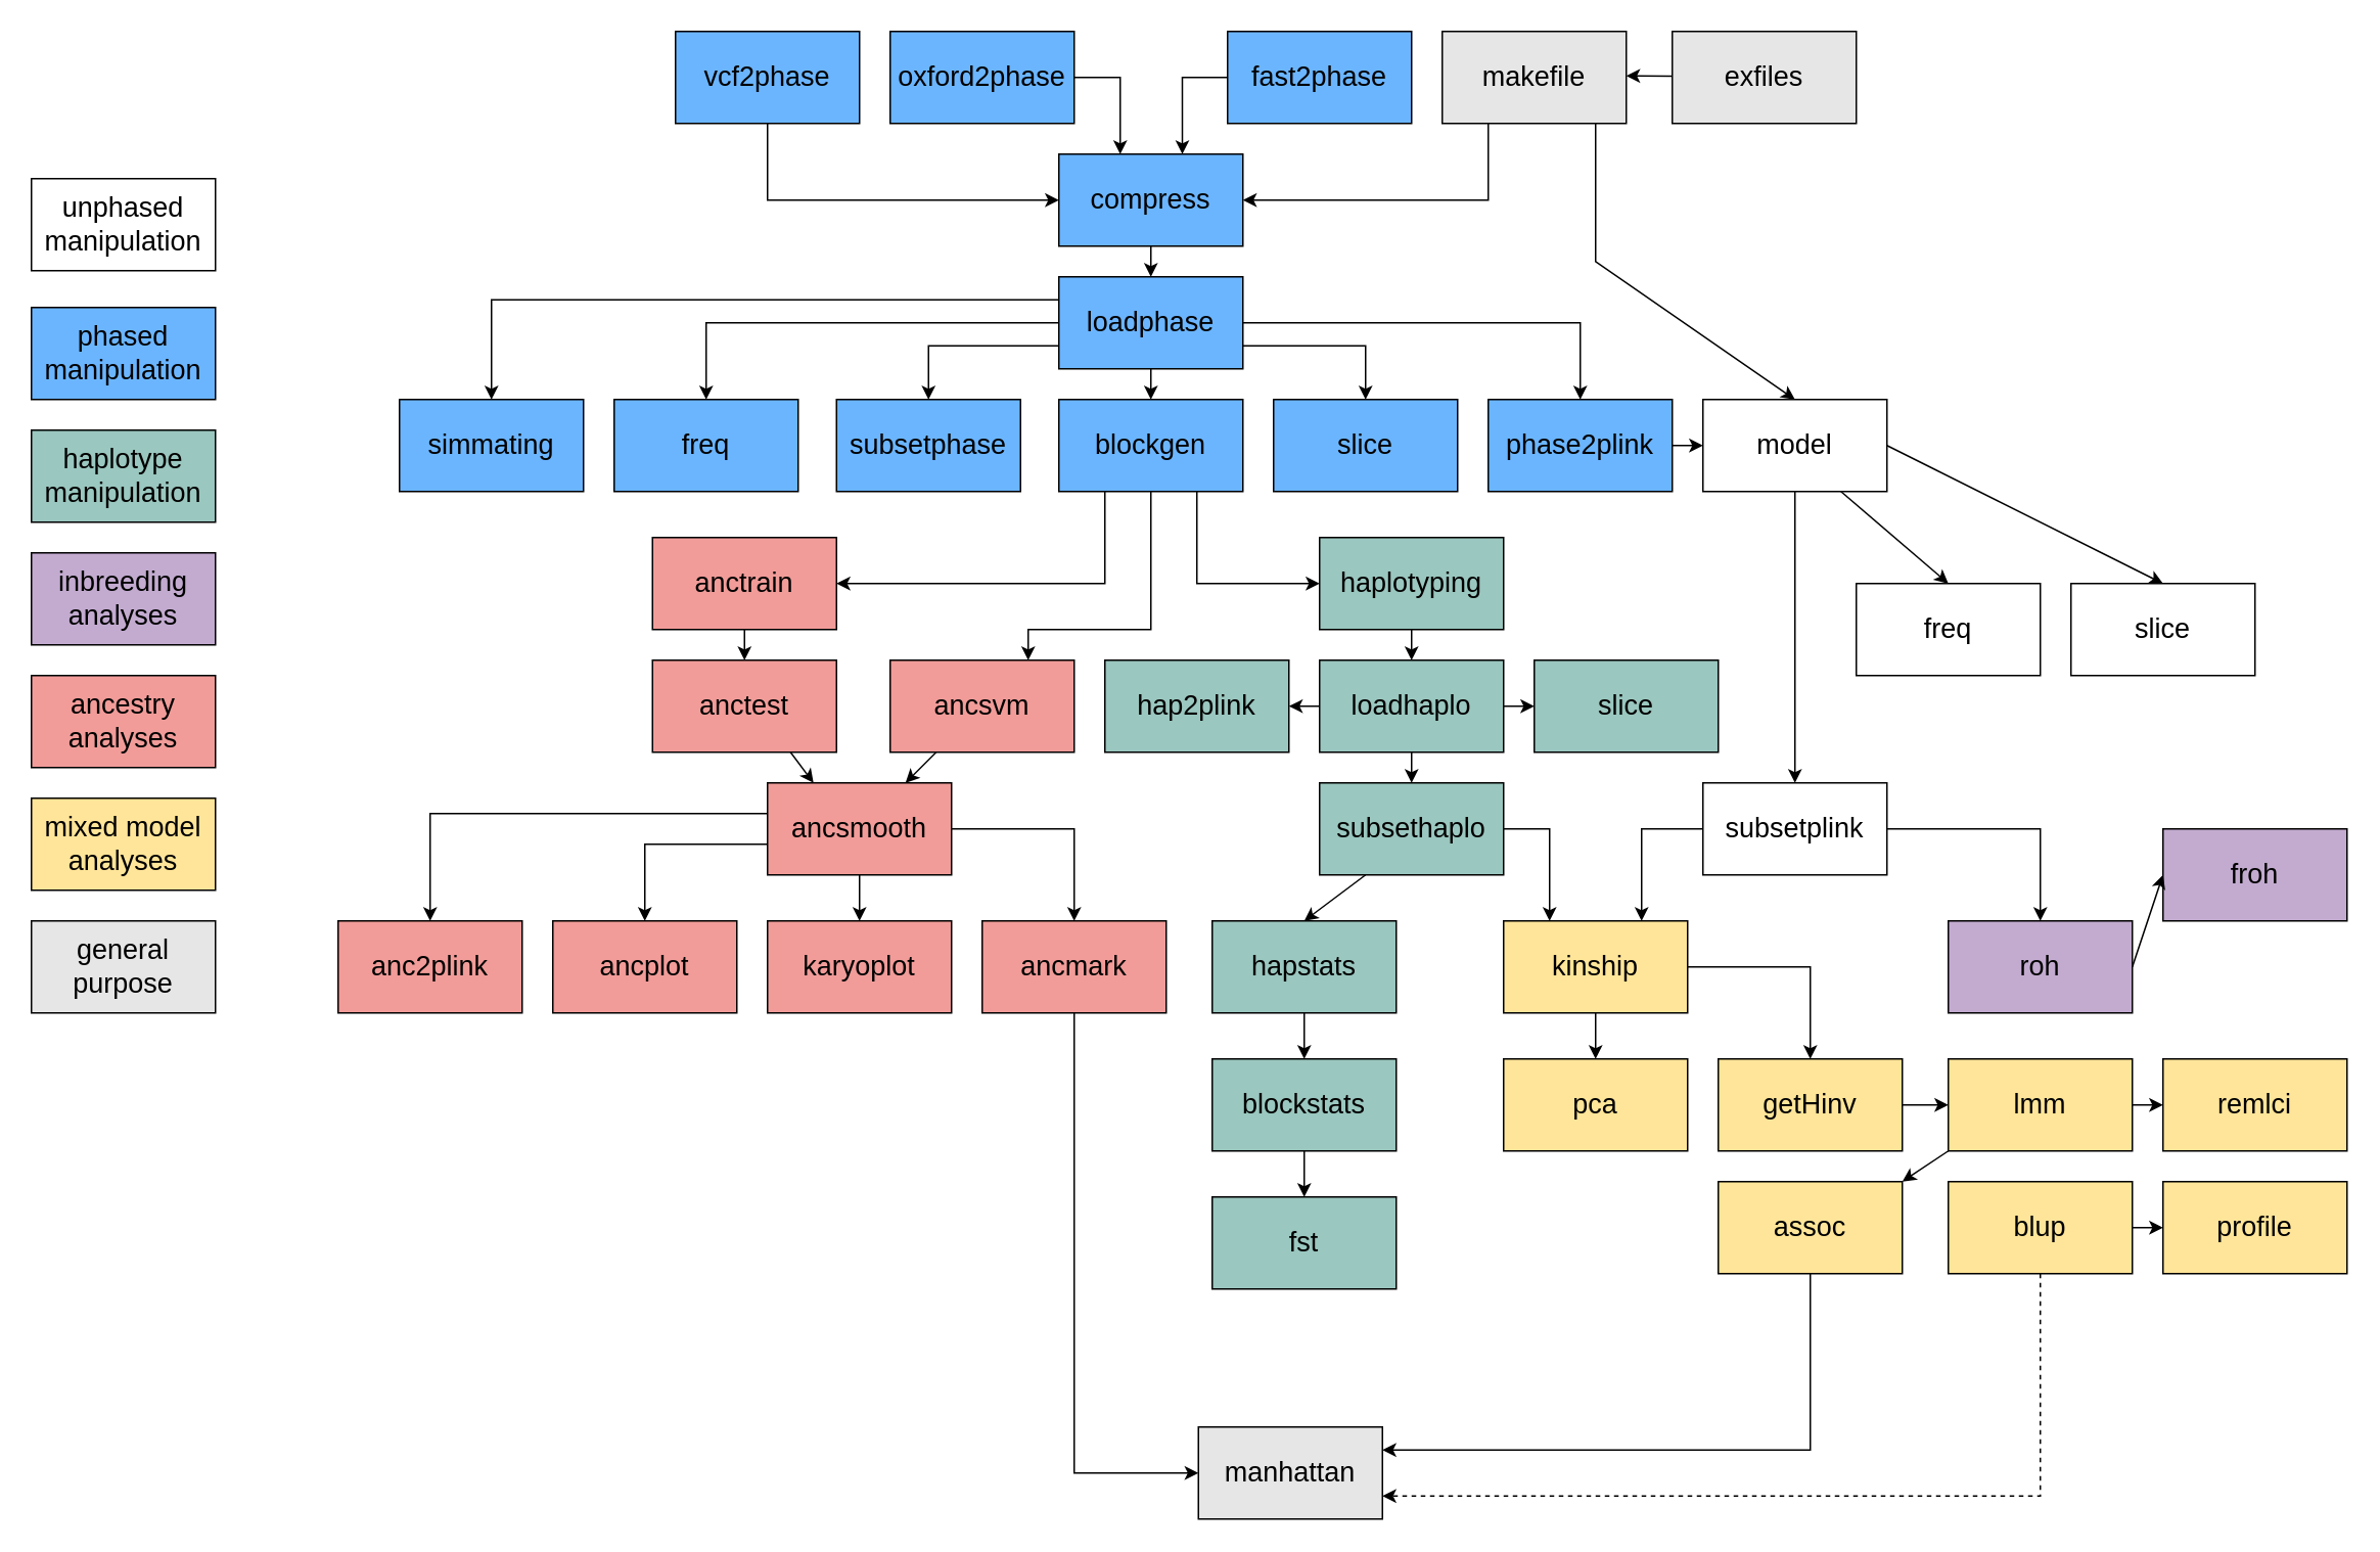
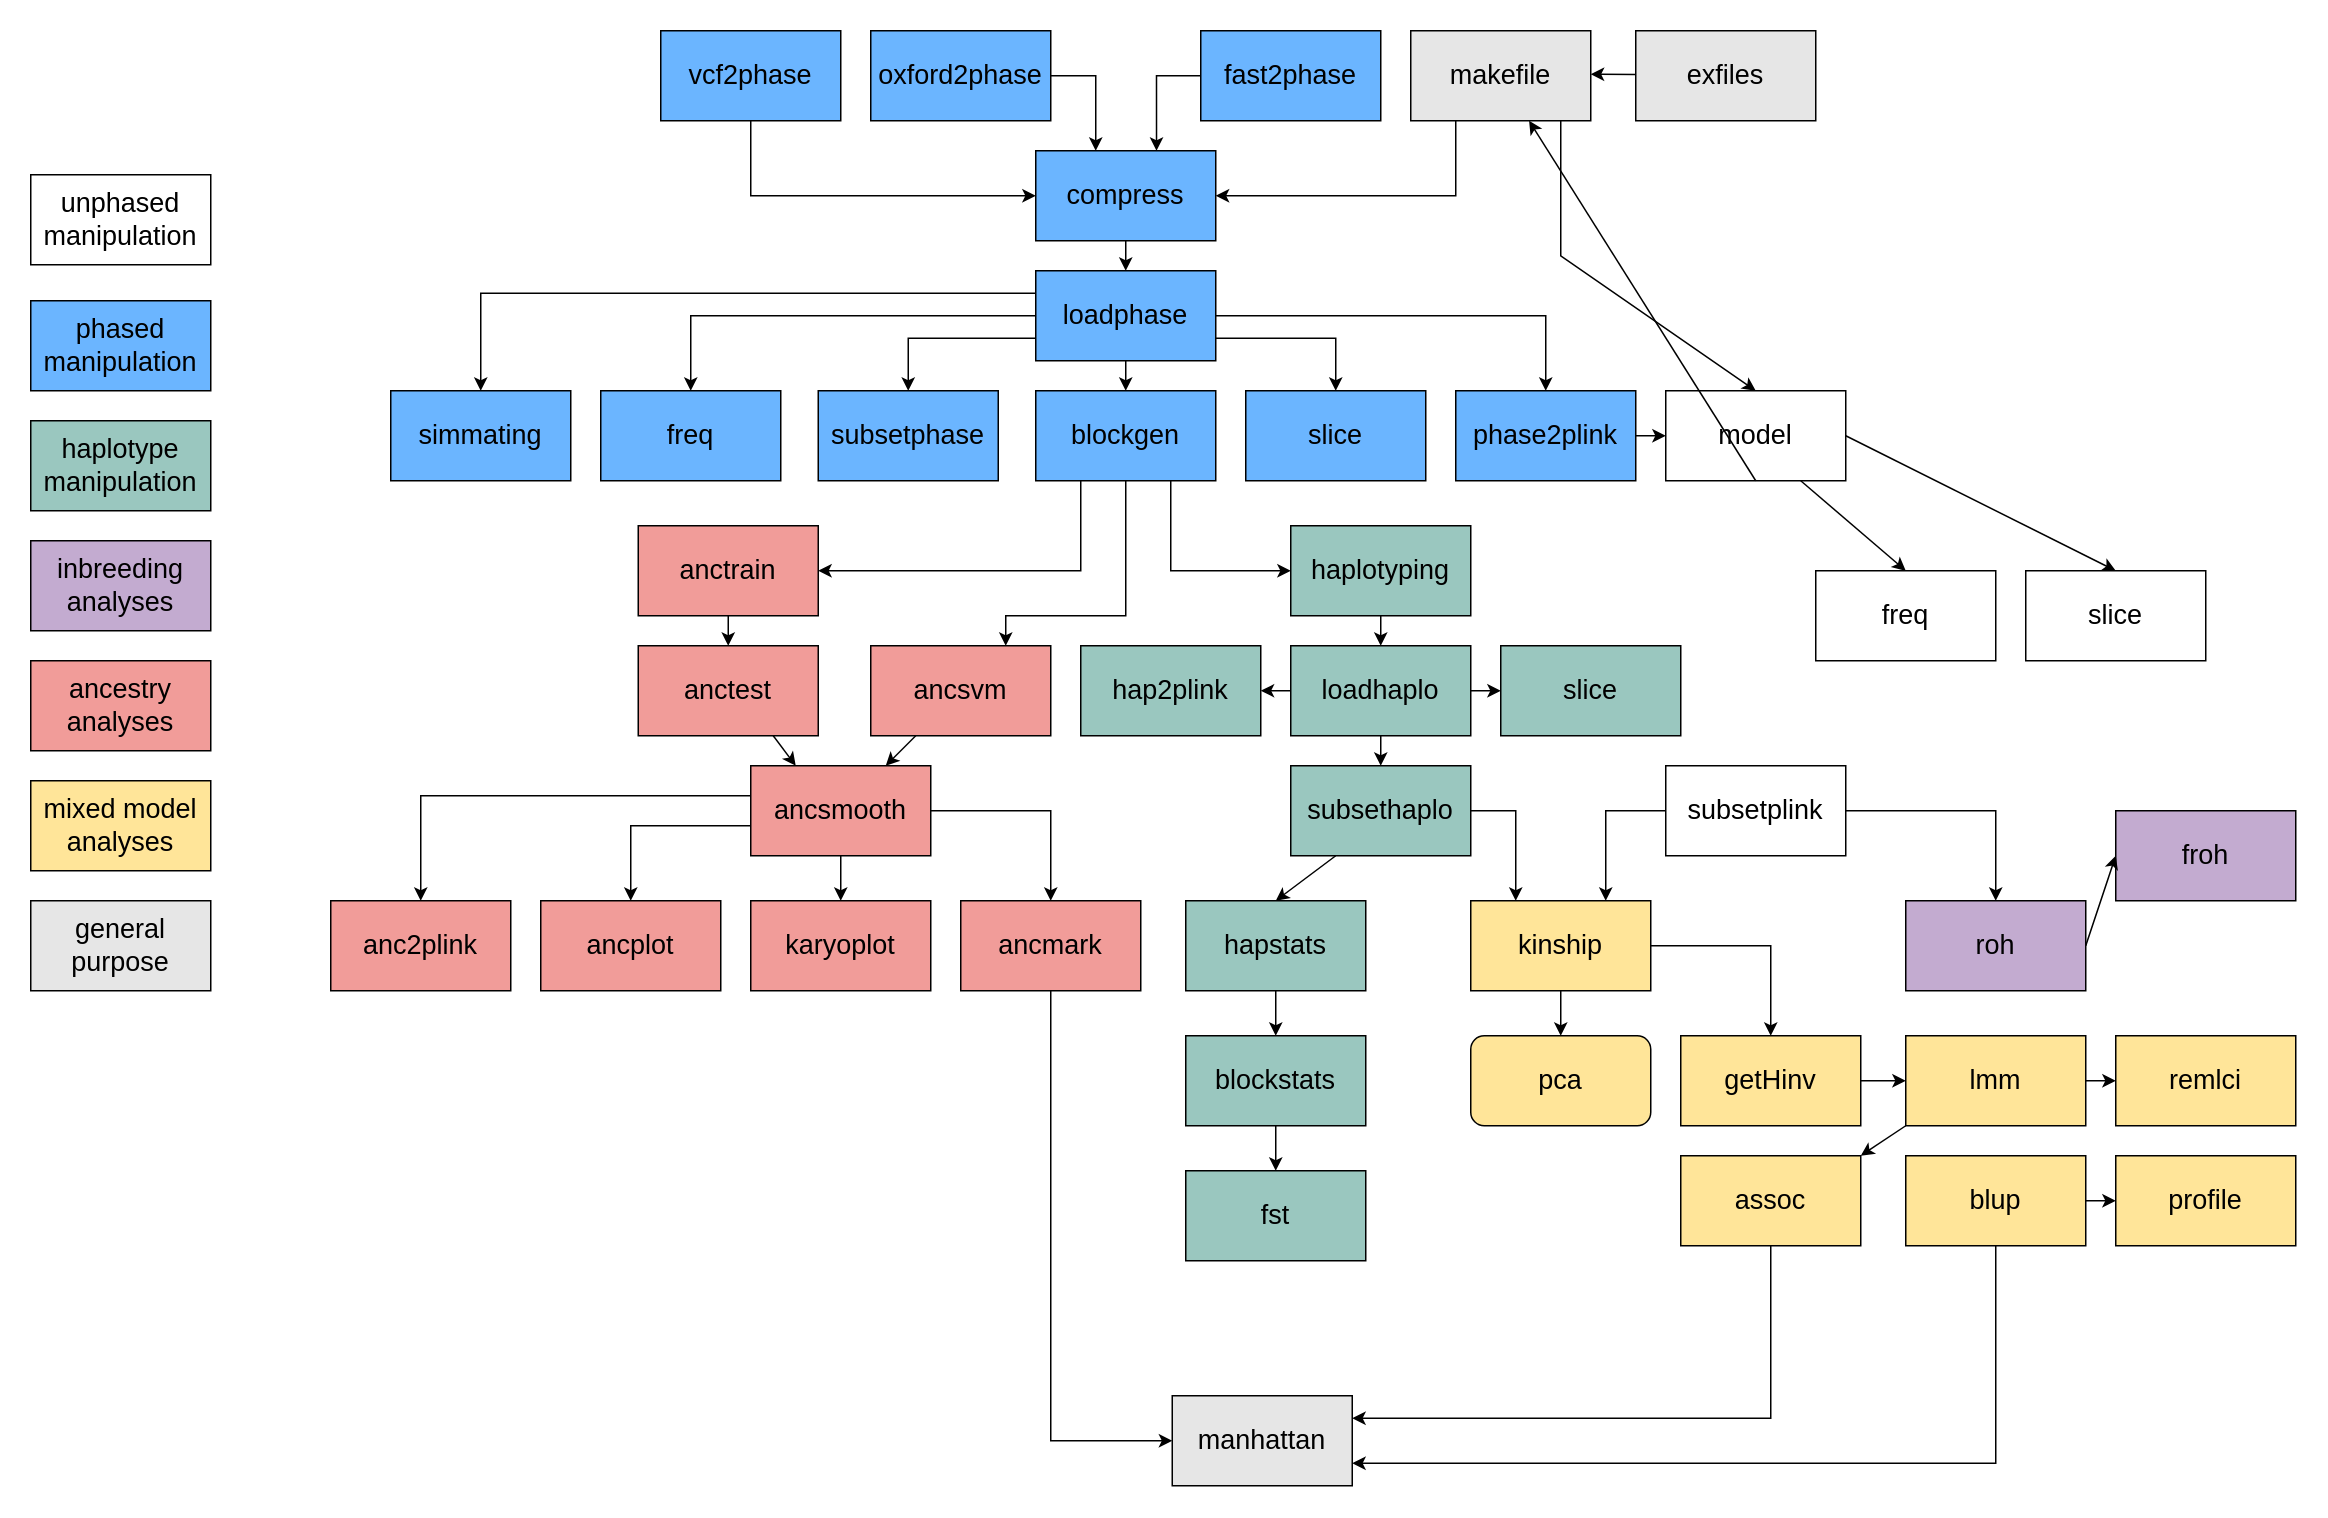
- <mxCell id="78" value="" style="endArrow=classic;html=1;rounded=0;exitX=0.5;exitY=1;exitDx=0;exitDy=0;" edge="1" parent="1" source="63" target="77"><mxGeometry width="50" height="50" relative="1" as="geometry"><mxPoint x="820" y="530" as="sourcePoint" /><mxPoint x="870" y="480" as="targetPoint" /></mxGeometry></mxCell>
+ <mxCell id="78" value="" style="endArrow=classic;html=1;rounded=0;exitX=0.5;exitY=1;exitDx=0;exitDy=0;" edge="1" parent="1" source="63" target="49"><mxGeometry width="50" height="50" relative="1" as="geometry"><mxPoint x="820" y="530" as="sourcePoint" /><mxPoint x="870" y="480" as="targetPoint" /></mxGeometry></mxCell>
- <mxCell id="36" value="pca" style="rounded=0;whiteSpace=wrap;html=1;fillColor=#FFE599;fontSize=18;" parent="1" vertex="1"><mxGeometry x="980" y="690" width="120" height="60" as="geometry" /></mxCell>
+ <mxCell id="36" value="pca" style="whiteSpace=wrap;html=1;fillColor=#FFE599;fontSize=18;rounded=1;" parent="1" vertex="1"><mxGeometry x="980" y="690" width="120" height="60" as="geometry" /></mxCell>
- <mxCell id="86" value="" style="endArrow=classic;html=1;rounded=0;exitX=0.5;exitY=1;exitDx=0;exitDy=0;entryX=1;entryY=0.75;entryDx=0;entryDy=0;dashed=1;" edge="1" parent="1" source="38" target="26"><mxGeometry width="50" height="50" relative="1" as="geometry"><mxPoint x="810" y="550" as="sourcePoint" /><mxPoint x="860" y="500" as="targetPoint" /><Array as="points"><mxPoint x="1330" y="975" /></Array></mxGeometry></mxCell>
+ <mxCell id="86" value="" style="endArrow=classic;html=1;rounded=0;exitX=0.5;exitY=1;exitDx=0;exitDy=0;entryX=1;entryY=0.75;entryDx=0;entryDy=0;" edge="1" parent="1" source="38" target="26"><mxGeometry width="50" height="50" relative="1" as="geometry"><mxPoint x="810" y="550" as="sourcePoint" /><mxPoint x="860" y="500" as="targetPoint" /><Array as="points"><mxPoint x="1330" y="975" /></Array></mxGeometry></mxCell>
